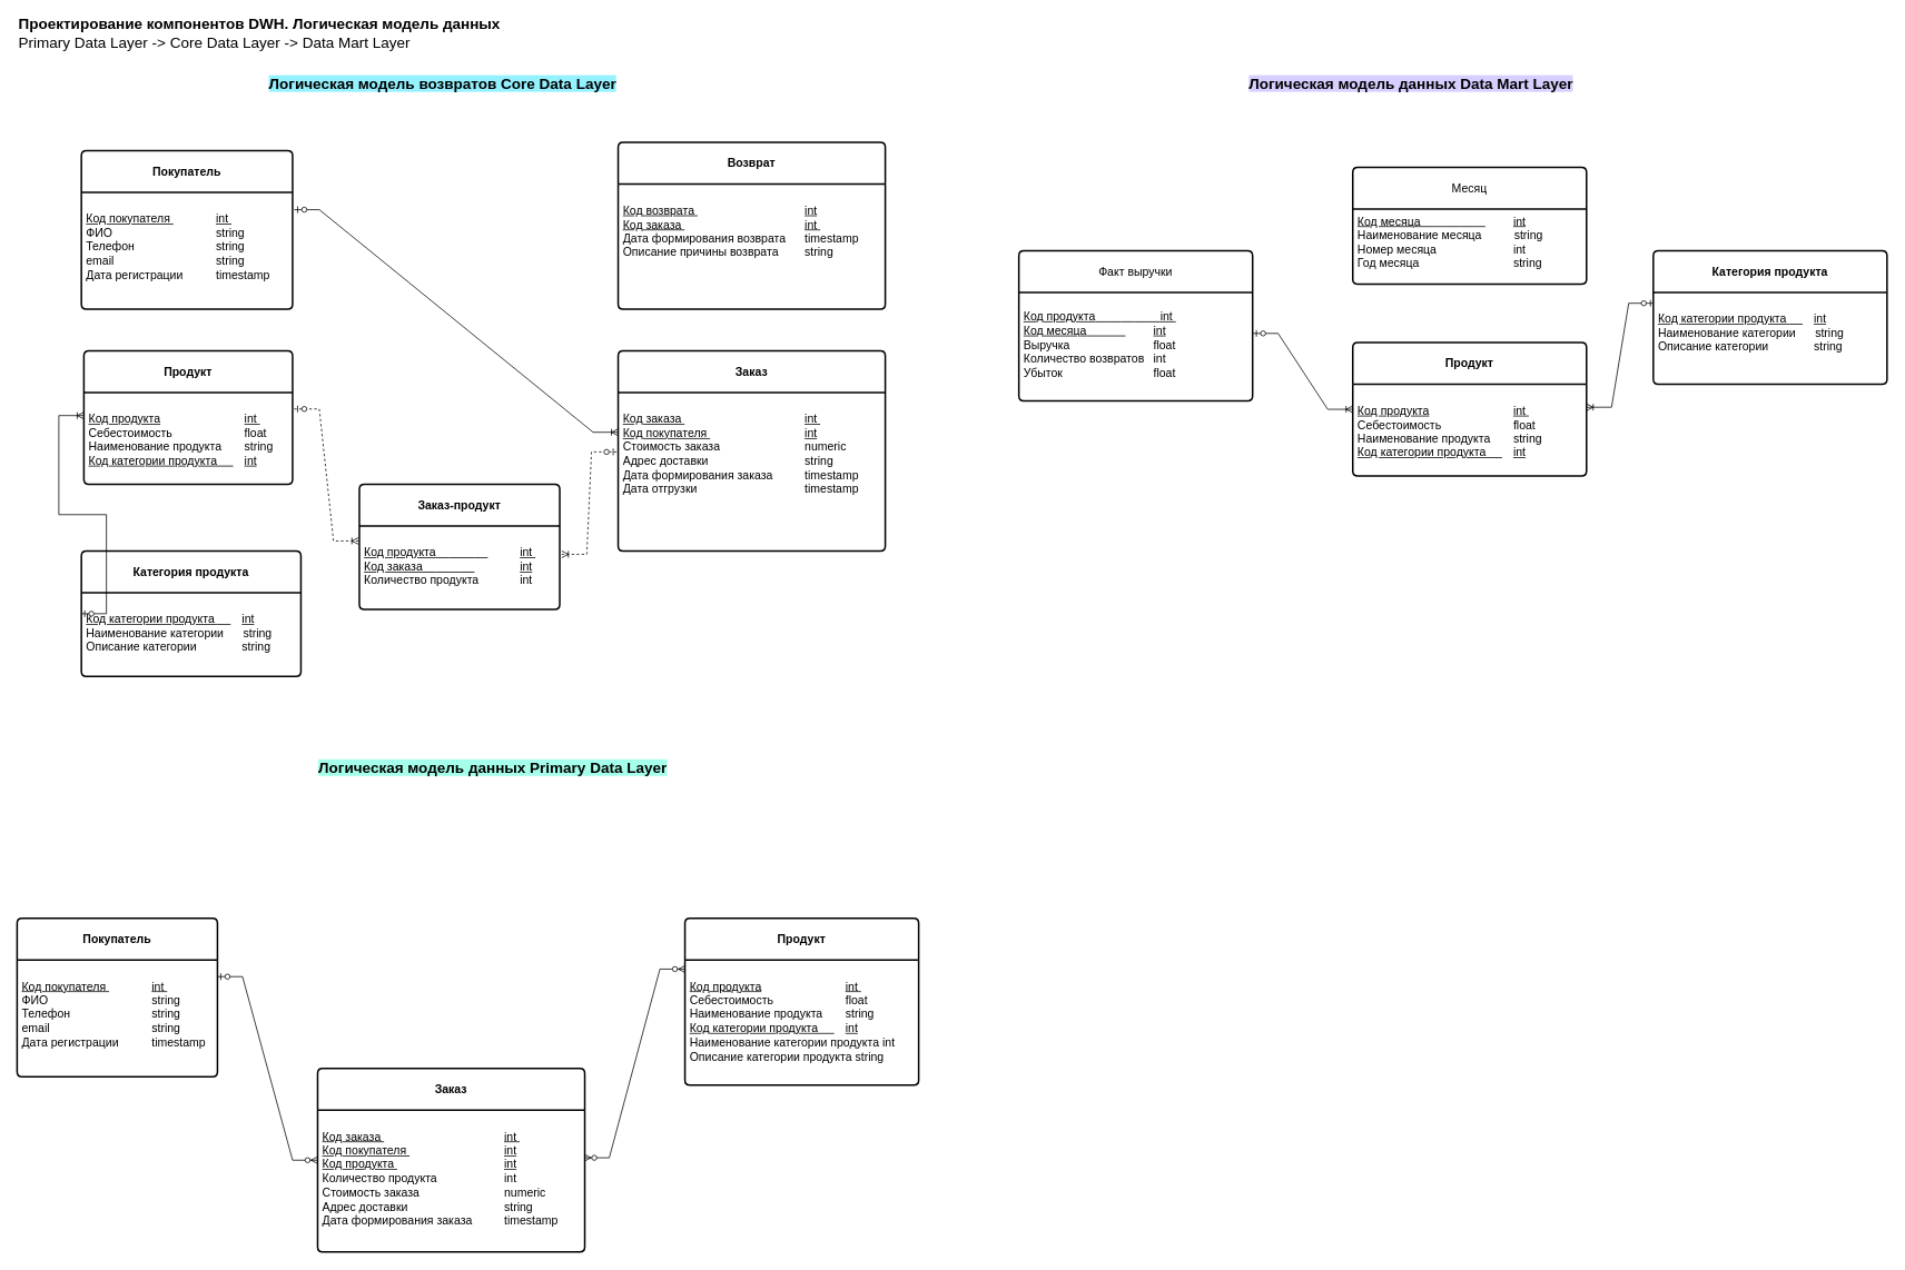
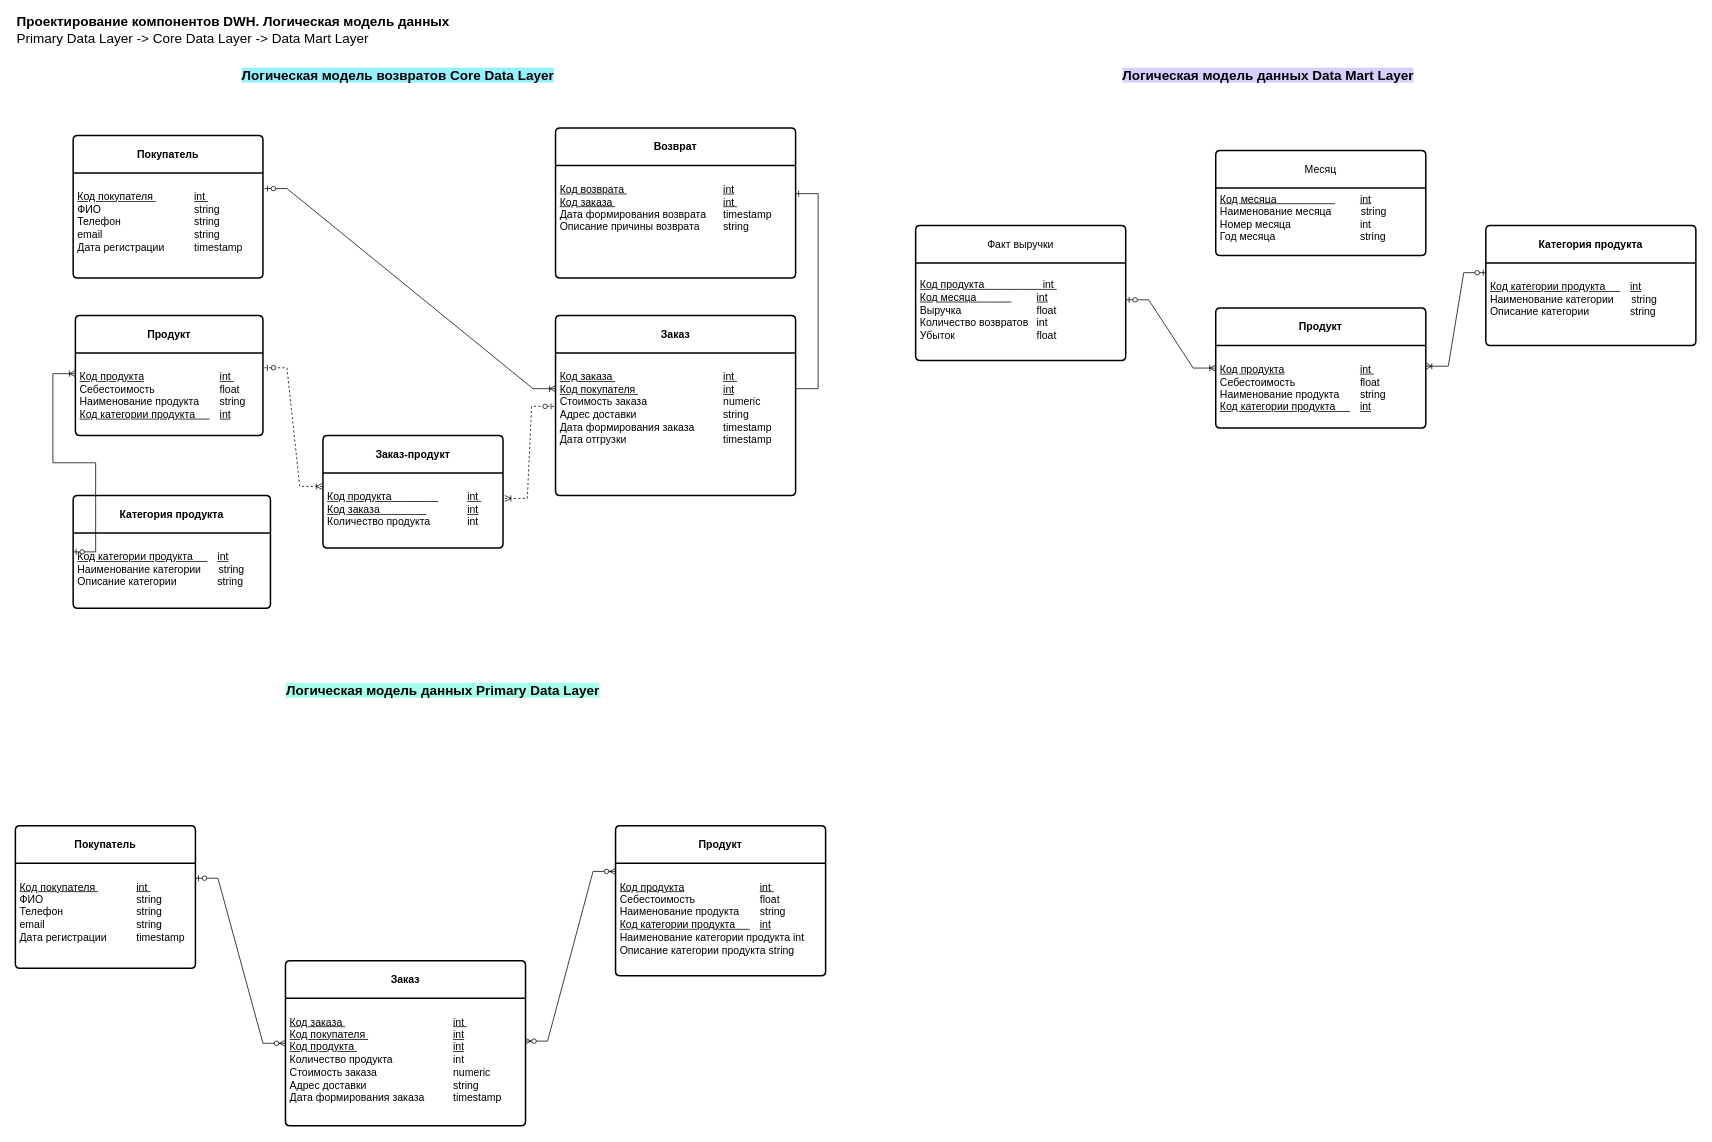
+ <mxCell id="20" value="" style="edgeStyle=entityRelationEdgeStyle;fontSize=12;html=1;endArrow=ERone;endFill=1;rounded=0;entryX=1;entryY=0.25;entryDx=0;entryDy=0;exitX=1;exitY=0.25;exitDx=0;exitDy=0;" parent="1" source="15" target="13" edge="1"><mxGeometry width="100" height="100" relative="1" as="geometry"><mxPoint x="1020" y="490" as="sourcePoint" /><mxPoint x="1120" y="390" as="targetPoint" /></mxGeometry></mxCell>
